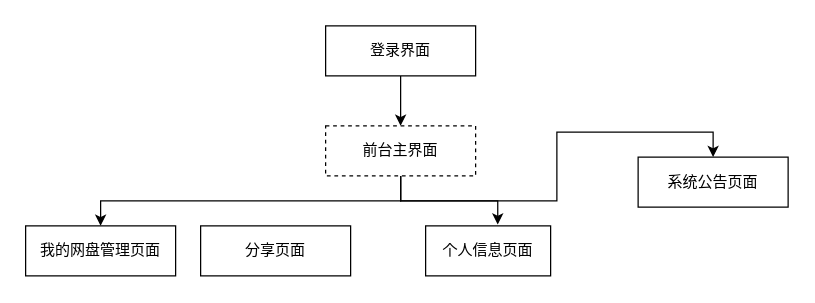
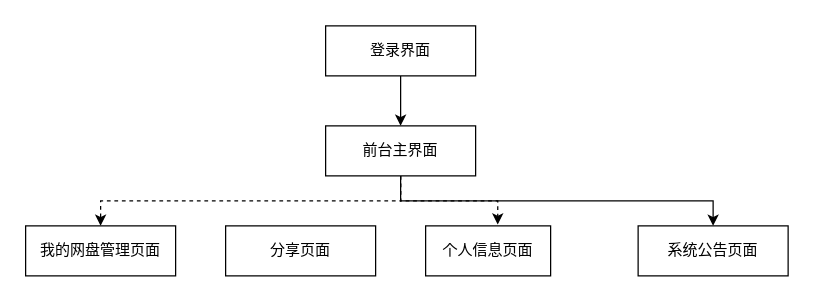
- <mxCell id="7" value="前台主界面" style="rounded=0;whiteSpace=wrap;html=1;dashed=1;" vertex="1" parent="1"><mxGeometry x="260" y="100" width="120" height="40" as="geometry" /></mxCell>
+ <mxCell id="7" value="前台主界面" style="rounded=0;whiteSpace=wrap;html=1;" vertex="1" parent="1"><mxGeometry x="260" y="100" width="120" height="40" as="geometry" /></mxCell>
- <mxCell id="11" value="系统公告页面" style="rounded=0;whiteSpace=wrap;html=1;" vertex="1" parent="1"><mxGeometry x="510" y="125" width="120" height="40" as="geometry" /></mxCell>
+ <mxCell id="11" value="系统公告页面" style="rounded=0;whiteSpace=wrap;html=1;" vertex="1" parent="1"><mxGeometry x="510" y="180" width="120" height="40" as="geometry" /></mxCell>
- <mxCell id="4" style="edgeStyle=orthogonalEdgeStyle;rounded=0;orthogonalLoop=1;jettySize=auto;html=1;exitX=0.5;exitY=1;exitDx=0;exitDy=0;entryX=0.5;entryY=0;entryDx=0;entryDy=0;" edge="1" parent="1" source="7" target="8"><mxGeometry relative="1" as="geometry" /></mxCell>
+ <mxCell id="4" style="edgeStyle=orthogonalEdgeStyle;rounded=0;orthogonalLoop=1;jettySize=auto;html=1;exitX=0.5;exitY=1;exitDx=0;exitDy=0;entryX=0.5;entryY=0;entryDx=0;entryDy=0;dashed=1;" edge="1" parent="1" source="7" target="8"><mxGeometry relative="1" as="geometry" /></mxCell>
- <mxCell id="5" style="edgeStyle=orthogonalEdgeStyle;rounded=0;orthogonalLoop=1;jettySize=auto;html=1;exitX=0.5;exitY=1;exitDx=0;exitDy=0;entryX=0.577;entryY=-0.025;entryDx=0;entryDy=0;entryPerimeter=0;" edge="1" parent="1" source="7" target="10"><mxGeometry relative="1" as="geometry" /></mxCell>
+ <mxCell id="5" style="edgeStyle=orthogonalEdgeStyle;rounded=0;orthogonalLoop=1;jettySize=auto;html=1;exitX=0.5;exitY=1;exitDx=0;exitDy=0;entryX=0.577;entryY=-0.025;entryDx=0;entryDy=0;entryPerimeter=0;dashed=1;" edge="1" parent="1" source="7" target="10"><mxGeometry relative="1" as="geometry" /></mxCell>
- <mxCell id="9" value="分享页面" style="rounded=0;whiteSpace=wrap;html=1;" vertex="1" parent="1"><mxGeometry x="160" y="180" width="120" height="40" as="geometry" /></mxCell>
+ <mxCell id="9" value="分享页面" style="rounded=0;whiteSpace=wrap;html=1;" vertex="1" parent="1"><mxGeometry x="180" y="180" width="120" height="40" as="geometry" /></mxCell>
